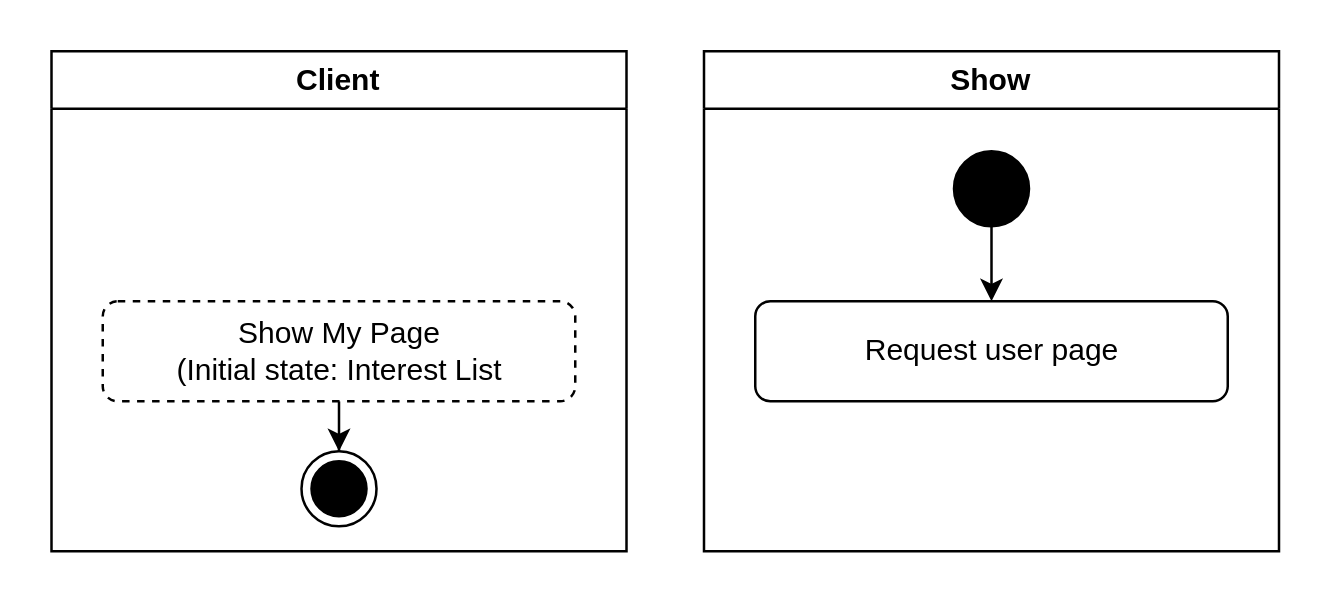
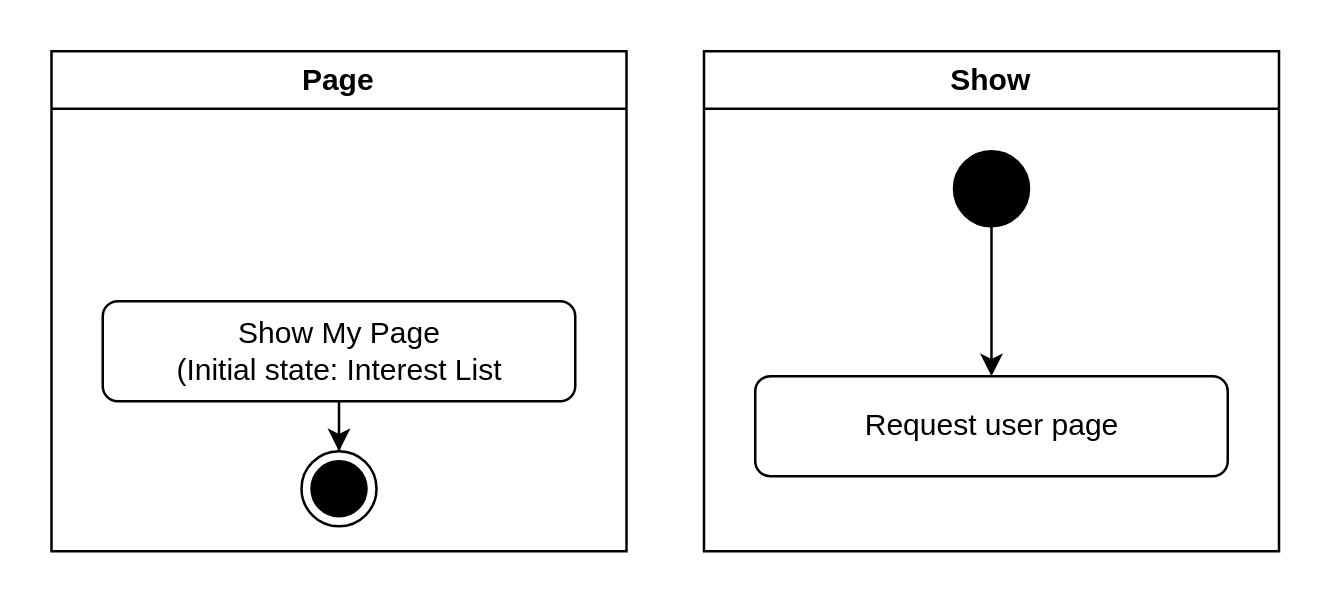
- <mxCell id="2" value="Client" style="swimlane;whiteSpace=wrap;html=1;" parent="1" vertex="1"><mxGeometry x="20" y="20" width="230" height="200" as="geometry" /></mxCell>
+ <mxCell id="2" value="Page" style="swimlane;whiteSpace=wrap;html=1;" parent="1" vertex="1"><mxGeometry x="20" y="20" width="230" height="200" as="geometry" /></mxCell>
- <mxCell id="4" value="Show My Page&lt;br&gt;(Initial state: Interest List" style="rounded=1;whiteSpace=wrap;html=1;dashed=1;" vertex="1" parent="2"><mxGeometry x="20.5" y="100" width="189" height="40" as="geometry" /></mxCell>
+ <mxCell id="4" value="Show My Page&lt;br&gt;(Initial state: Interest List" style="rounded=1;whiteSpace=wrap;html=1;" vertex="1" parent="2"><mxGeometry x="20.5" y="100" width="189" height="40" as="geometry" /></mxCell>
- <mxCell id="7" value="Request user page" style="rounded=1;whiteSpace=wrap;html=1;" vertex="1" parent="6"><mxGeometry x="20.5" y="100" width="189" height="40" as="geometry" /></mxCell>
+ <mxCell id="7" value="Request user page" style="rounded=1;whiteSpace=wrap;html=1;" vertex="1" parent="6"><mxGeometry x="20.5" y="130" width="189" height="40" as="geometry" /></mxCell>
